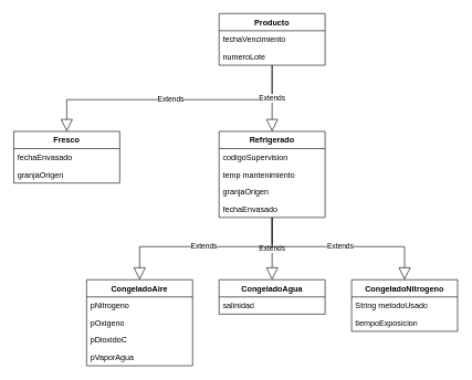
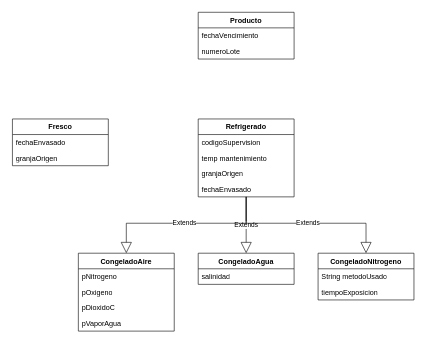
- <mxCell id="13" value="Extends" style="endArrow=block;endSize=16;endFill=0;html=1;rounded=0;entryX=0.5;entryY=0;entryDx=0;entryDy=0;" parent="1" source="4" target="5" edge="1"><mxGeometry width="160" relative="1" as="geometry"><mxPoint x="330" y="250" as="sourcePoint" /><mxPoint x="490" y="250" as="targetPoint" /><Array as="points"><mxPoint x="410" y="150" /><mxPoint x="100" y="150" /></Array></mxGeometry></mxCell>
- <mxCell id="14" value="Extends" style="endArrow=block;endSize=16;endFill=0;html=1;rounded=0;" parent="1" source="4" target="8" edge="1"><mxGeometry width="160" relative="1" as="geometry"><mxPoint x="460" y="250" as="sourcePoint" /><mxPoint x="490" y="250" as="targetPoint" /></mxGeometry></mxCell>
